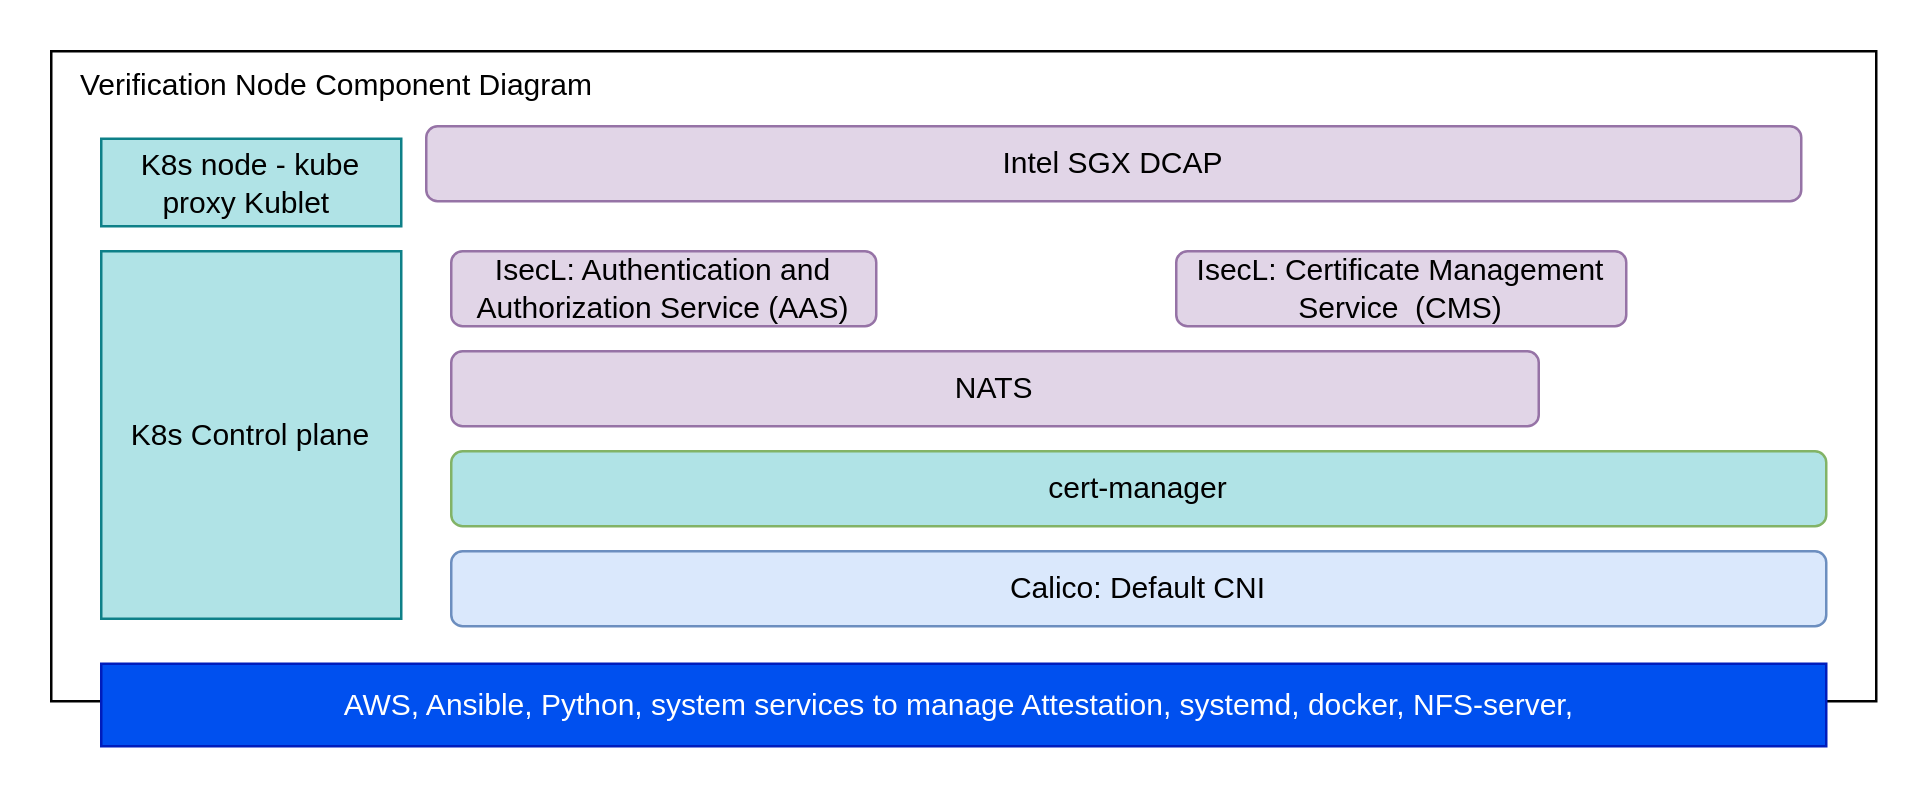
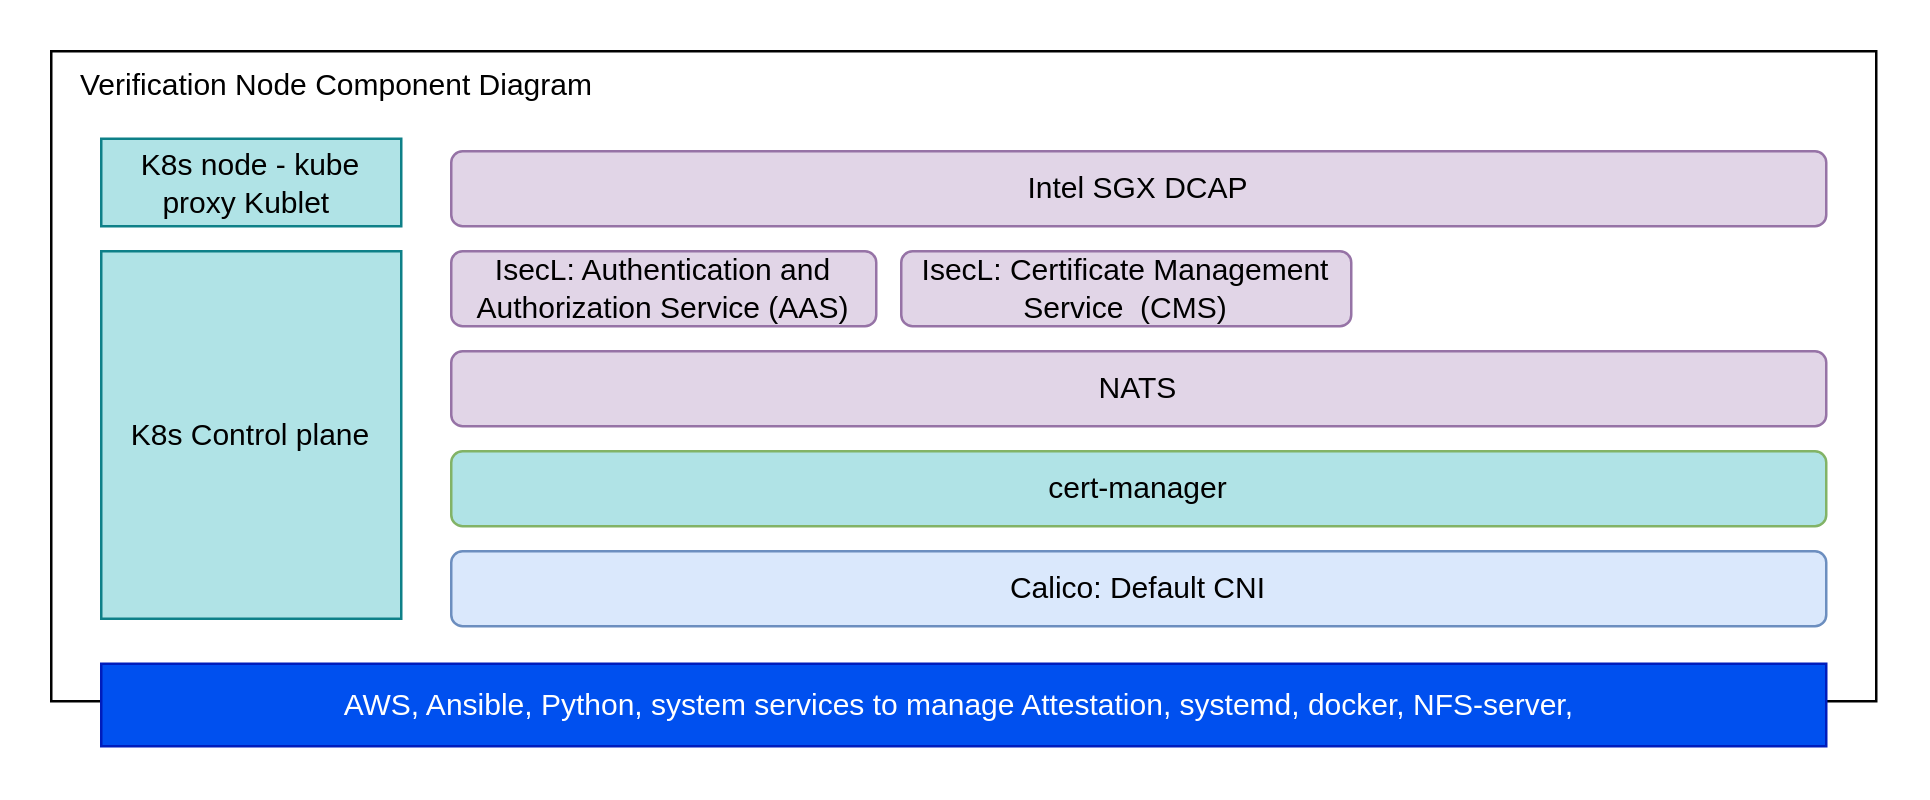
- <mxCell id="11" value="Intel SGX DCAP" style="rounded=1;whiteSpace=wrap;html=1;align=center;fillColor=#e1d5e7;strokeColor=#9673a6;" parent="1" vertex="1"><mxGeometry x="170" y="50" width="550" height="30" as="geometry" /></mxCell>
+ <mxCell id="11" value="Intel SGX DCAP" style="rounded=1;whiteSpace=wrap;html=1;align=center;fillColor=#e1d5e7;strokeColor=#9673a6;" parent="1" vertex="1"><mxGeometry x="180" y="60" width="550" height="30" as="geometry" /></mxCell>
- <mxCell id="8" value="IsecL: Certificate Management Service&amp;nbsp; (CMS)" style="rounded=1;whiteSpace=wrap;html=1;align=center;fillColor=#e1d5e7;strokeColor=#9673a6;" parent="1" vertex="1"><mxGeometry x="470" y="100" width="180" height="30" as="geometry" /></mxCell>
+ <mxCell id="8" value="IsecL: Certificate Management Service&amp;nbsp; (CMS)" style="rounded=1;whiteSpace=wrap;html=1;align=center;fillColor=#e1d5e7;strokeColor=#9673a6;" parent="1" vertex="1"><mxGeometry x="360" y="100" width="180" height="30" as="geometry" /></mxCell>
- <mxCell id="10" value="NATS" style="rounded=1;whiteSpace=wrap;html=1;align=center;fillColor=#e1d5e7;strokeColor=#9673a6;" parent="1" vertex="1"><mxGeometry x="180" y="140" width="435" height="30" as="geometry" /></mxCell>
+ <mxCell id="10" value="NATS" style="rounded=1;whiteSpace=wrap;html=1;align=center;fillColor=#e1d5e7;strokeColor=#9673a6;" parent="1" vertex="1"><mxGeometry x="180" y="140" width="550" height="30" as="geometry" /></mxCell>
